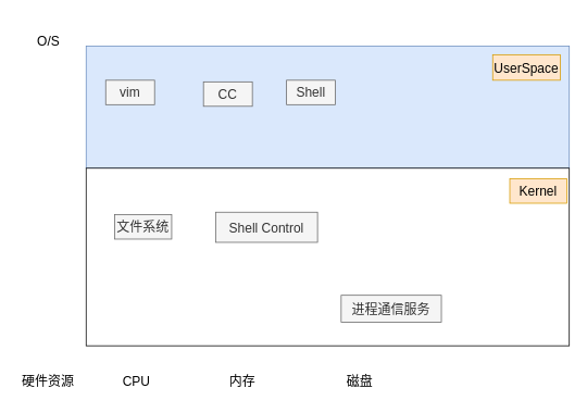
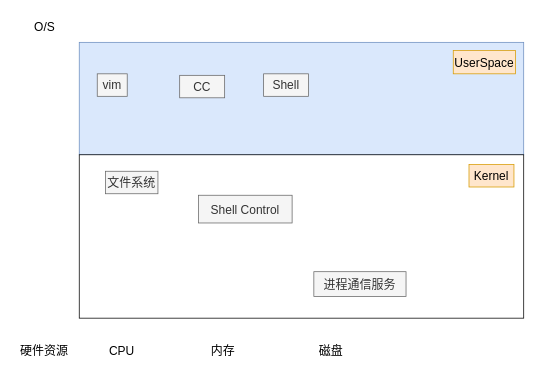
- <mxCell id="9" value="O/S" style="text;strokeColor=none;fillColor=none;html=1;align=center;verticalAlign=middle;whiteSpace=wrap;rounded=0;fontSize=16;" vertex="1" parent="2"><mxGeometry x="8.5" y="15" width="60" height="30" as="geometry" /></mxCell>
+ <mxCell id="9" value="O/S" style="text;strokeColor=none;fillColor=none;html=1;align=center;verticalAlign=middle;whiteSpace=wrap;rounded=0;fontSize=16;" vertex="1" parent="2"><mxGeometry x="8.5" width="60" height="30" as="geometry" /></mxCell>
- <mxCell id="10" value="vim" style="text;html=1;align=center;verticalAlign=middle;whiteSpace=wrap;rounded=0;fontSize=16;fillColor=#f5f5f5;fontColor=#333333;strokeColor=#666666;" vertex="1" parent="2"><mxGeometry x="109" y="78" width="60" height="30" as="geometry" /></mxCell>
+ <mxCell id="10" value="vim" style="text;html=1;align=center;verticalAlign=middle;whiteSpace=wrap;rounded=0;fontSize=16;fillColor=#f5f5f5;fontColor=#333333;strokeColor=#666666;" vertex="1" parent="2"><mxGeometry x="109" y="78" width="40" height="30" as="geometry" /></mxCell>
- <mxCell id="11" value="CC" style="text;strokeColor=#666666;fillColor=#f5f5f5;html=1;align=center;verticalAlign=middle;whiteSpace=wrap;rounded=0;fontSize=16;fontColor=#333333;" vertex="1" parent="2"><mxGeometry x="229" y="80" width="60" height="30" as="geometry" /></mxCell>
+ <mxCell id="11" value="CC" style="text;strokeColor=#666666;fillColor=#f5f5f5;html=1;align=center;verticalAlign=middle;whiteSpace=wrap;rounded=0;fontSize=16;fontColor=#333333;" vertex="1" parent="2"><mxGeometry x="219" y="80" width="60" height="30" as="geometry" /></mxCell>
- <mxCell id="14" value="Kernel" style="text;strokeColor=#d79b00;fillColor=#ffe6cc;html=1;align=center;verticalAlign=middle;whiteSpace=wrap;rounded=0;fontSize=16;" vertex="1" parent="2"><mxGeometry x="605" y="199" width="70" height="30" as="geometry" /></mxCell>
+ <mxCell id="14" value="Kernel" style="text;strokeColor=#d79b00;fillColor=#ffe6cc;html=1;align=center;verticalAlign=middle;whiteSpace=wrap;rounded=0;fontSize=16;" vertex="1" parent="2"><mxGeometry x="605" y="199" width="60" height="30" as="geometry" /></mxCell>
- <mxCell id="15" value="文件系统" style="text;strokeColor=#666666;fillColor=#f5f5f5;html=1;align=center;verticalAlign=middle;whiteSpace=wrap;rounded=0;fontSize=16;fontColor=#333333;" vertex="1" parent="2"><mxGeometry x="120" y="243" width="70" height="30" as="geometry" /></mxCell>
+ <mxCell id="15" value="文件系统" style="text;strokeColor=#666666;fillColor=#f5f5f5;html=1;align=center;verticalAlign=middle;whiteSpace=wrap;rounded=0;fontSize=16;fontColor=#333333;" vertex="1" parent="2"><mxGeometry x="120" y="208" width="70" height="30" as="geometry" /></mxCell>
- <mxCell id="6" value="CPU" style="text;strokeColor=none;fillColor=default;html=1;align=center;verticalAlign=middle;whiteSpace=wrap;rounded=0;fontSize=16;" vertex="1" parent="2"><mxGeometry x="117" y="432" width="60" height="30" as="geometry" /></mxCell>
+ <mxCell id="6" value="CPU" style="text;strokeColor=none;fillColor=default;html=1;align=center;verticalAlign=middle;whiteSpace=wrap;rounded=0;fontSize=16;" vertex="1" parent="2"><mxGeometry x="117" y="432" width="50" height="30" as="geometry" /></mxCell>
